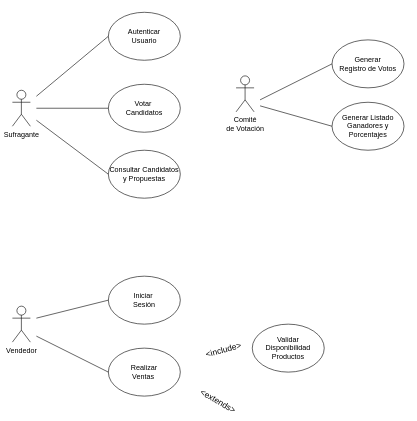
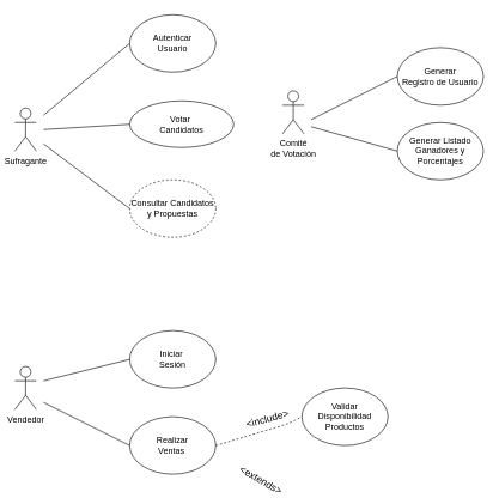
- <mxCell id="7" value="Generar &lt;br&gt;Registro de Votos" style="ellipse;whiteSpace=wrap;html=1;" vertex="1" parent="1"><mxGeometry x="553" y="66" width="120" height="80" as="geometry" /></mxCell>
+ <mxCell id="7" value="Generar &lt;br&gt;Registro de Usuario" style="ellipse;whiteSpace=wrap;html=1;" vertex="1" parent="1"><mxGeometry x="553" y="66" width="120" height="80" as="geometry" /></mxCell>
- <mxCell id="4" value="Votar&amp;nbsp;&lt;br&gt;Candidatos&lt;br&gt;" style="ellipse;whiteSpace=wrap;html=1;" vertex="1" parent="1"><mxGeometry x="180" y="140" width="120" height="80" as="geometry" /></mxCell>
+ <mxCell id="4" value="Votar&amp;nbsp;&lt;br&gt;Candidatos&lt;br&gt;" style="ellipse;whiteSpace=wrap;html=1;" vertex="1" parent="1"><mxGeometry x="180" y="140" width="145" height="65" as="geometry" /></mxCell>
- <mxCell id="5" value="Consultar Candidatos&lt;br&gt;y Propuestas&lt;br&gt;" style="ellipse;whiteSpace=wrap;html=1;" vertex="1" parent="1"><mxGeometry x="180" y="250" width="120" height="80" as="geometry" /></mxCell>
+ <mxCell id="5" value="Consultar Candidatos&lt;br&gt;y Propuestas&lt;br&gt;" style="ellipse;whiteSpace=wrap;html=1;dashed=1;" vertex="1" parent="1"><mxGeometry x="180" y="250" width="120" height="80" as="geometry" /></mxCell>
+ <mxCell id="18" value="" style="endArrow=none;dashed=1;html=1;entryX=0;entryY=0.5;entryDx=0;entryDy=0;exitX=1;exitY=0.5;exitDx=0;exitDy=0;" edge="1" parent="1" source="16" target="17"><mxGeometry width="50" height="50" relative="1" as="geometry"><mxPoint x="10" y="730" as="sourcePoint" /><mxPoint x="60" y="680" as="targetPoint" /><Array as="points"><mxPoint x="400" y="590" /></Array></mxGeometry></mxCell>
